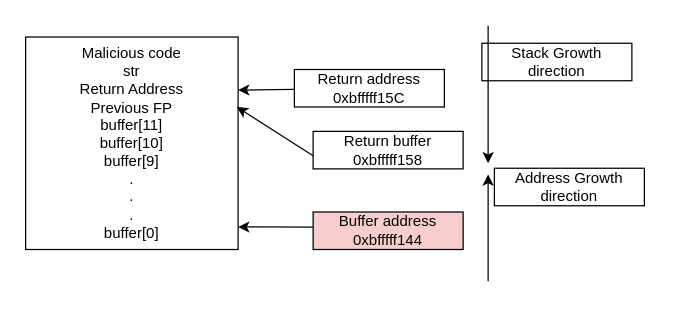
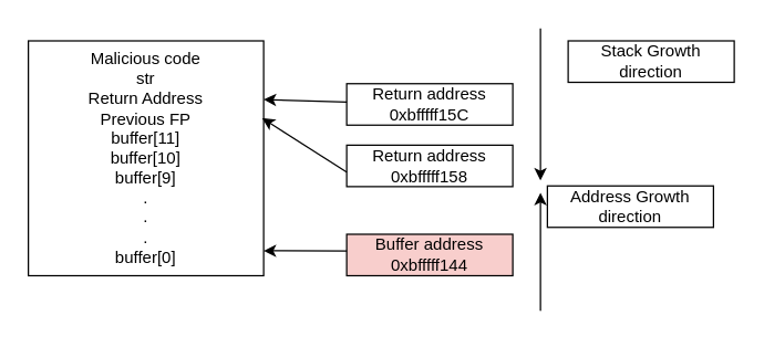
- <mxCell id="3" value="Stack Growth direction" style="rounded=0;whiteSpace=wrap;html=1;" vertex="1" parent="1"><mxGeometry x="385" y="34" width="120" height="30" as="geometry" /></mxCell>
+ <mxCell id="3" value="Stack Growth direction" style="rounded=0;whiteSpace=wrap;html=1;" vertex="1" parent="1"><mxGeometry x="410" y="29" width="120" height="30" as="geometry" /></mxCell>
- <mxCell id="5" value="Return address&lt;br&gt;0xbfffff15C&lt;br&gt;" style="rounded=0;whiteSpace=wrap;html=1;" vertex="1" parent="1"><mxGeometry x="235" y="55" width="120" height="30" as="geometry" /></mxCell>
+ <mxCell id="5" value="Return address&lt;br&gt;0xbfffff15C&lt;br&gt;" style="rounded=0;whiteSpace=wrap;html=1;" vertex="1" parent="1"><mxGeometry x="250" y="60" width="120" height="30" as="geometry" /></mxCell>
- <mxCell id="7" value="Return buffer&lt;br&gt;0xbfffff158&lt;br&gt;" style="rounded=0;whiteSpace=wrap;html=1;" vertex="1" parent="1"><mxGeometry x="250" y="104.5" width="120" height="30" as="geometry" /></mxCell>
+ <mxCell id="7" value="Return address&lt;br&gt;0xbfffff158&lt;br&gt;" style="rounded=0;whiteSpace=wrap;html=1;" vertex="1" parent="1"><mxGeometry x="250" y="104.5" width="120" height="30" as="geometry" /></mxCell>
